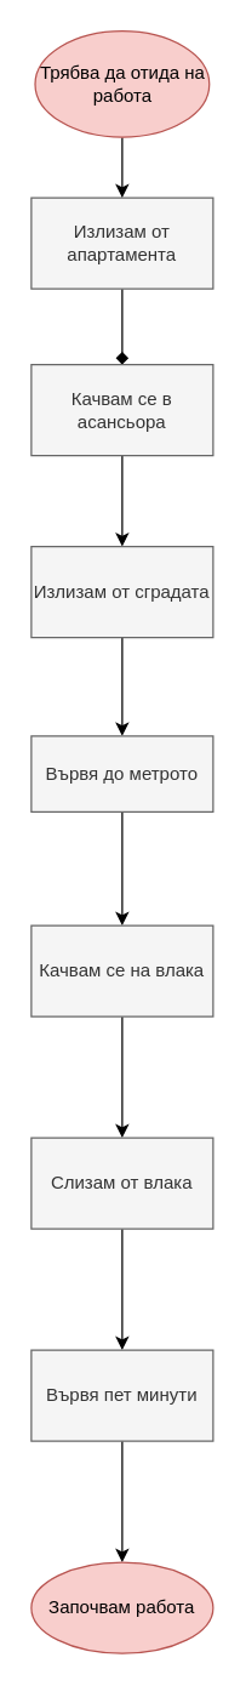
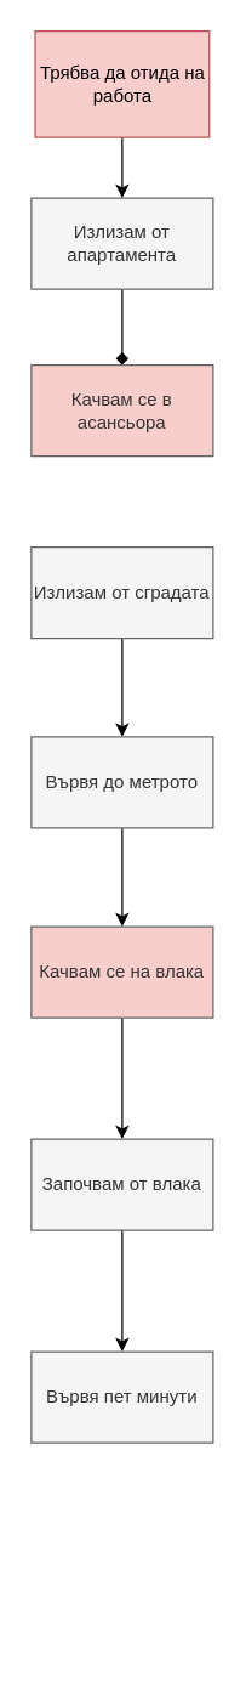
- <mxCell id="7" value="&lt;span&gt;Трябва да отида на работа&lt;/span&gt;" style="ellipse;whiteSpace=wrap;html=1;fillColor=#f8cecc;strokeColor=#b85450;" vertex="1" parent="1"><mxGeometry x="22.5" y="20" width="115" height="70" as="geometry" /></mxCell>
+ <mxCell id="7" value="&lt;span&gt;Трябва да отида на работа&lt;/span&gt;" style="whiteSpace=wrap;html=1;fillColor=#f8cecc;strokeColor=#b85450;rounded=0;" vertex="1" parent="1"><mxGeometry x="22.5" y="20" width="115" height="70" as="geometry" /></mxCell>
- <mxCell id="5" value="Качвам се в асансьора" style="rounded=0;whiteSpace=wrap;html=1;fillColor=#f5f5f5;fontColor=#333333;strokeColor=#666666;" vertex="1" parent="1"><mxGeometry x="20" y="240" width="120" height="60" as="geometry" /></mxCell>
+ <mxCell id="5" value="Качвам се в асансьора" style="rounded=0;whiteSpace=wrap;html=1;fillColor=#f8cecc;fontColor=#333333;strokeColor=#666666;" vertex="1" parent="1"><mxGeometry x="20" y="240" width="120" height="60" as="geometry" /></mxCell>
- <mxCell id="4" value="" style="edgeStyle=orthogonalEdgeStyle;rounded=0;orthogonalLoop=1;jettySize=auto;html=1;" edge="1" parent="1" source="5" target="9"><mxGeometry relative="1" as="geometry" /></mxCell>
- <mxCell id="11" value="Вървя до метрото" style="whiteSpace=wrap;html=1;rounded=0;fillColor=#f5f5f5;fontColor=#333333;strokeColor=#666666;" vertex="1" parent="1"><mxGeometry x="20" y="485" width="120" height="50" as="geometry" /></mxCell>
+ <mxCell id="11" value="Вървя до метрото" style="whiteSpace=wrap;html=1;rounded=0;fillColor=#f5f5f5;fontColor=#333333;strokeColor=#666666;" vertex="1" parent="1"><mxGeometry x="20" y="485" width="120" height="60" as="geometry" /></mxCell>
- <mxCell id="13" value="Качвам се на влака" style="whiteSpace=wrap;html=1;rounded=0;fillColor=#f5f5f5;fontColor=#333333;strokeColor=#666666;" vertex="1" parent="1"><mxGeometry x="20" y="610" width="120" height="60" as="geometry" /></mxCell>
+ <mxCell id="13" value="Качвам се на влака" style="whiteSpace=wrap;html=1;rounded=0;fillColor=#f8cecc;fontColor=#333333;strokeColor=#666666;" vertex="1" parent="1"><mxGeometry x="20" y="610" width="120" height="60" as="geometry" /></mxCell>
- <mxCell id="15" value="Слизам от влака" style="whiteSpace=wrap;html=1;rounded=0;fillColor=#f5f5f5;fontColor=#333333;strokeColor=#666666;" vertex="1" parent="1"><mxGeometry x="20" y="750" width="120" height="60" as="geometry" /></mxCell>
+ <mxCell id="15" value="Започвам от влака" style="whiteSpace=wrap;html=1;rounded=0;fillColor=#f5f5f5;fontColor=#333333;strokeColor=#666666;" vertex="1" parent="1"><mxGeometry x="20" y="750" width="120" height="60" as="geometry" /></mxCell>
- <mxCell id="16" value="" style="edgeStyle=orthogonalEdgeStyle;rounded=0;orthogonalLoop=1;jettySize=auto;html=1;" edge="1" parent="1" source="17" target="18"><mxGeometry relative="1" as="geometry" /></mxCell>
- <mxCell id="18" value="Започвам работа" style="ellipse;whiteSpace=wrap;html=1;rounded=0;fillColor=#f8cecc;strokeColor=#b85450;" vertex="1" parent="1"><mxGeometry x="20" y="1030" width="120" height="60" as="geometry" /></mxCell>
